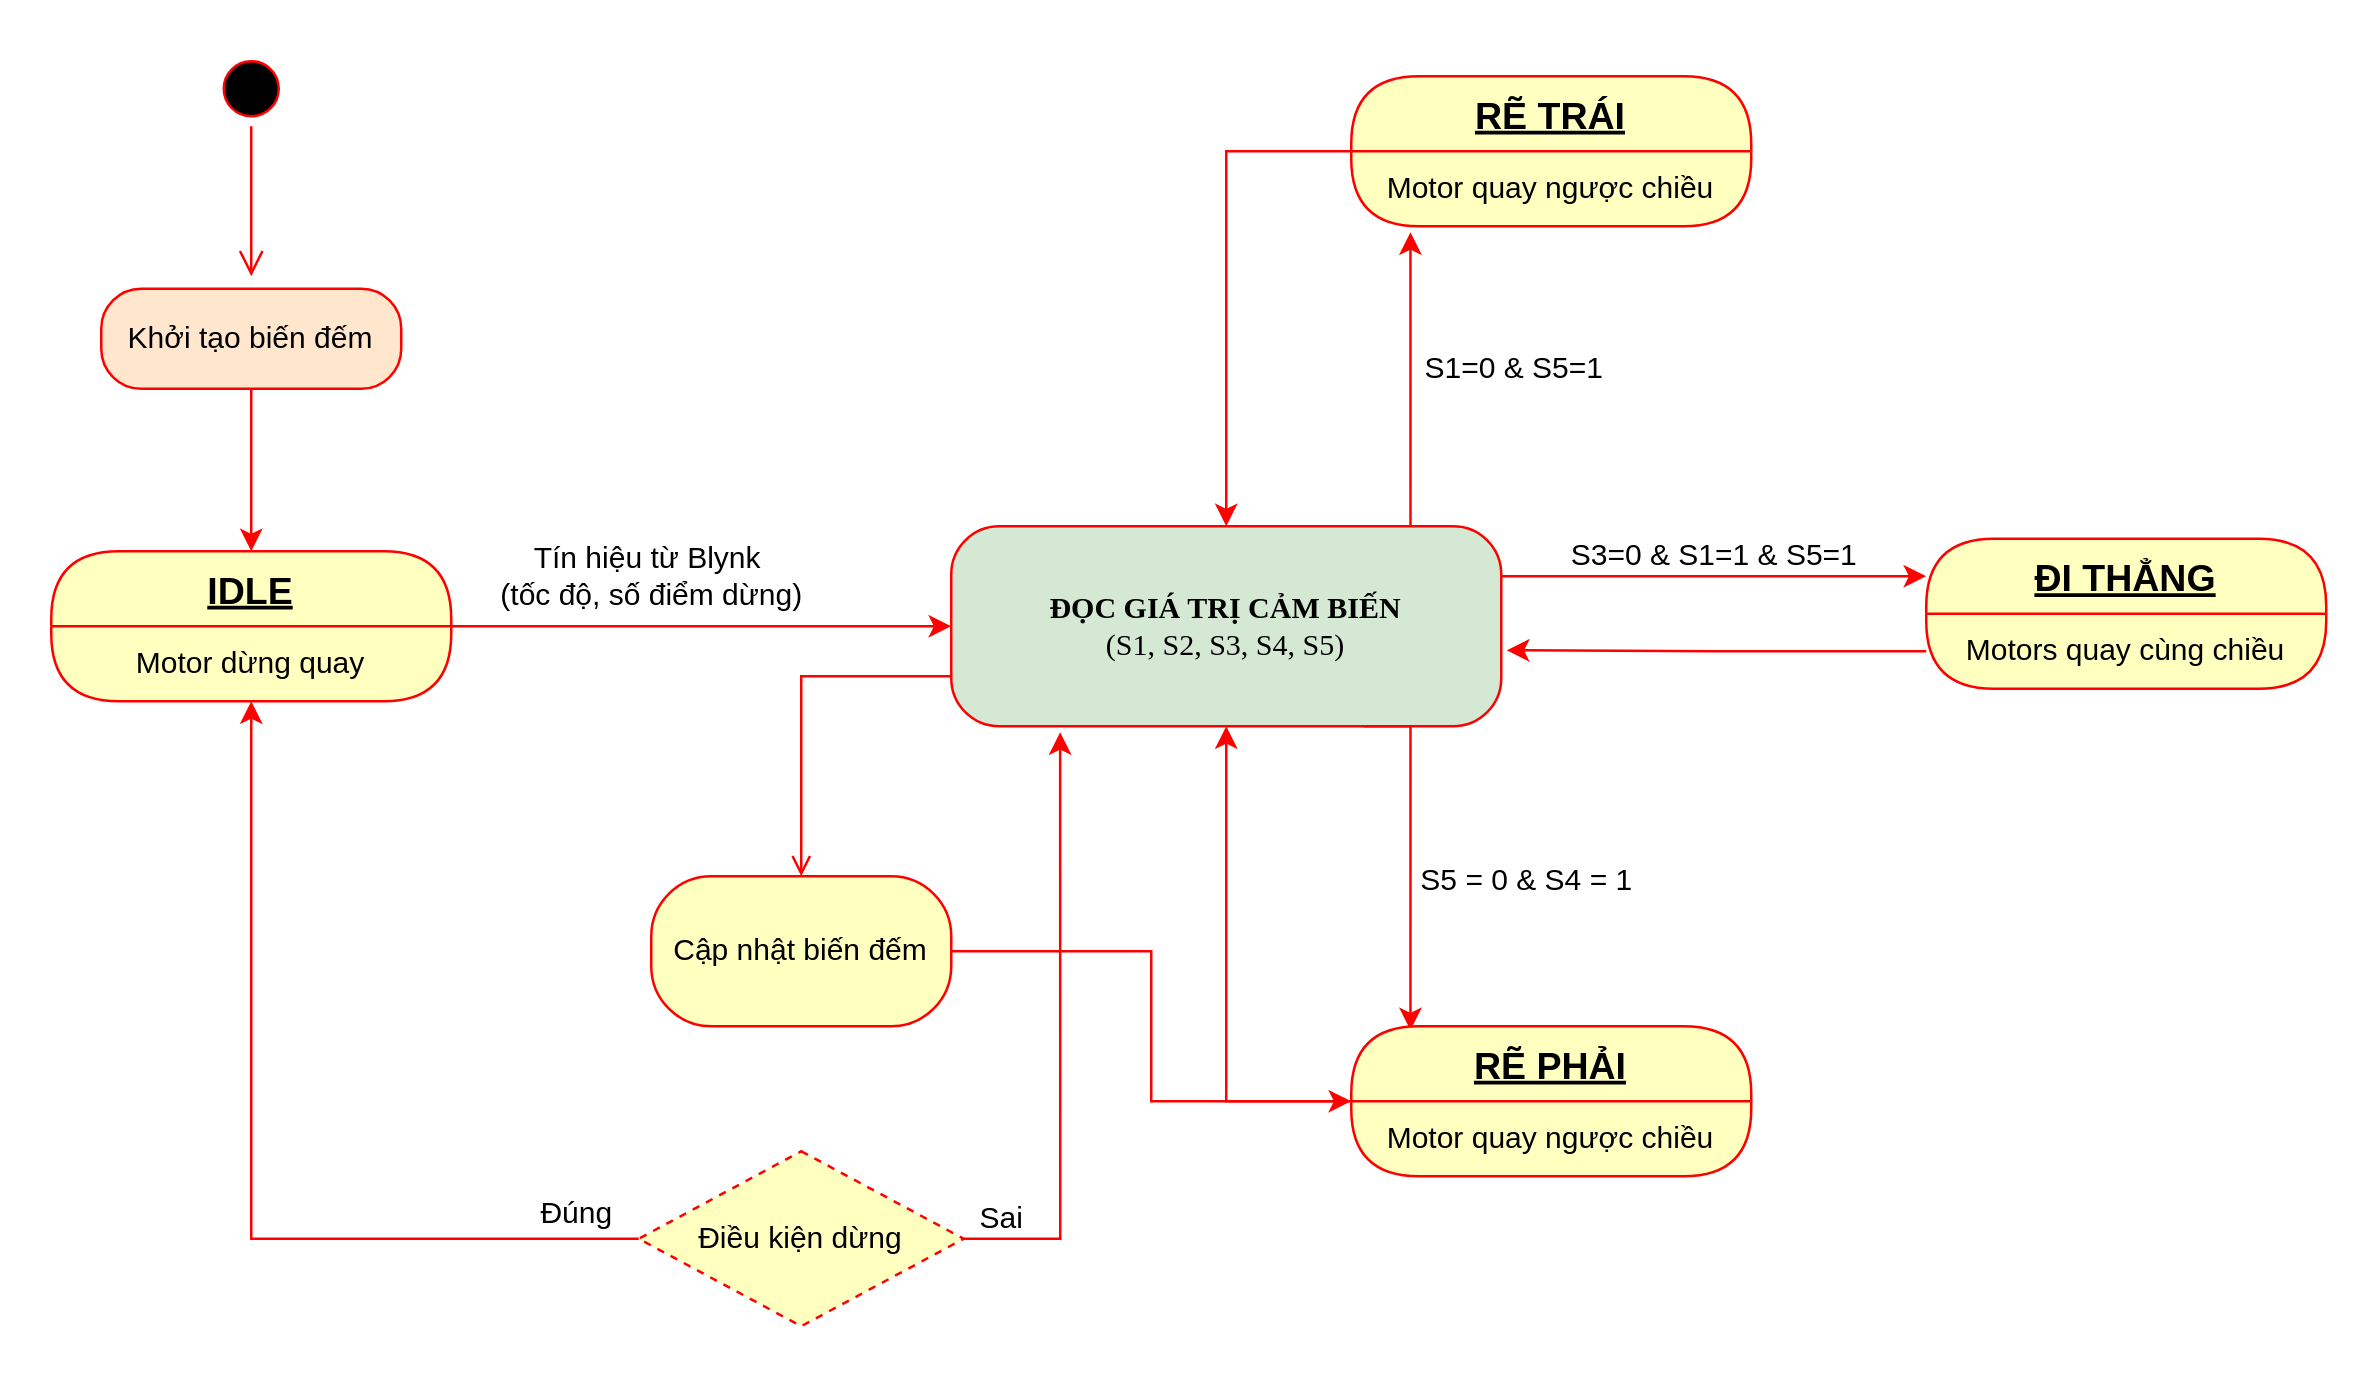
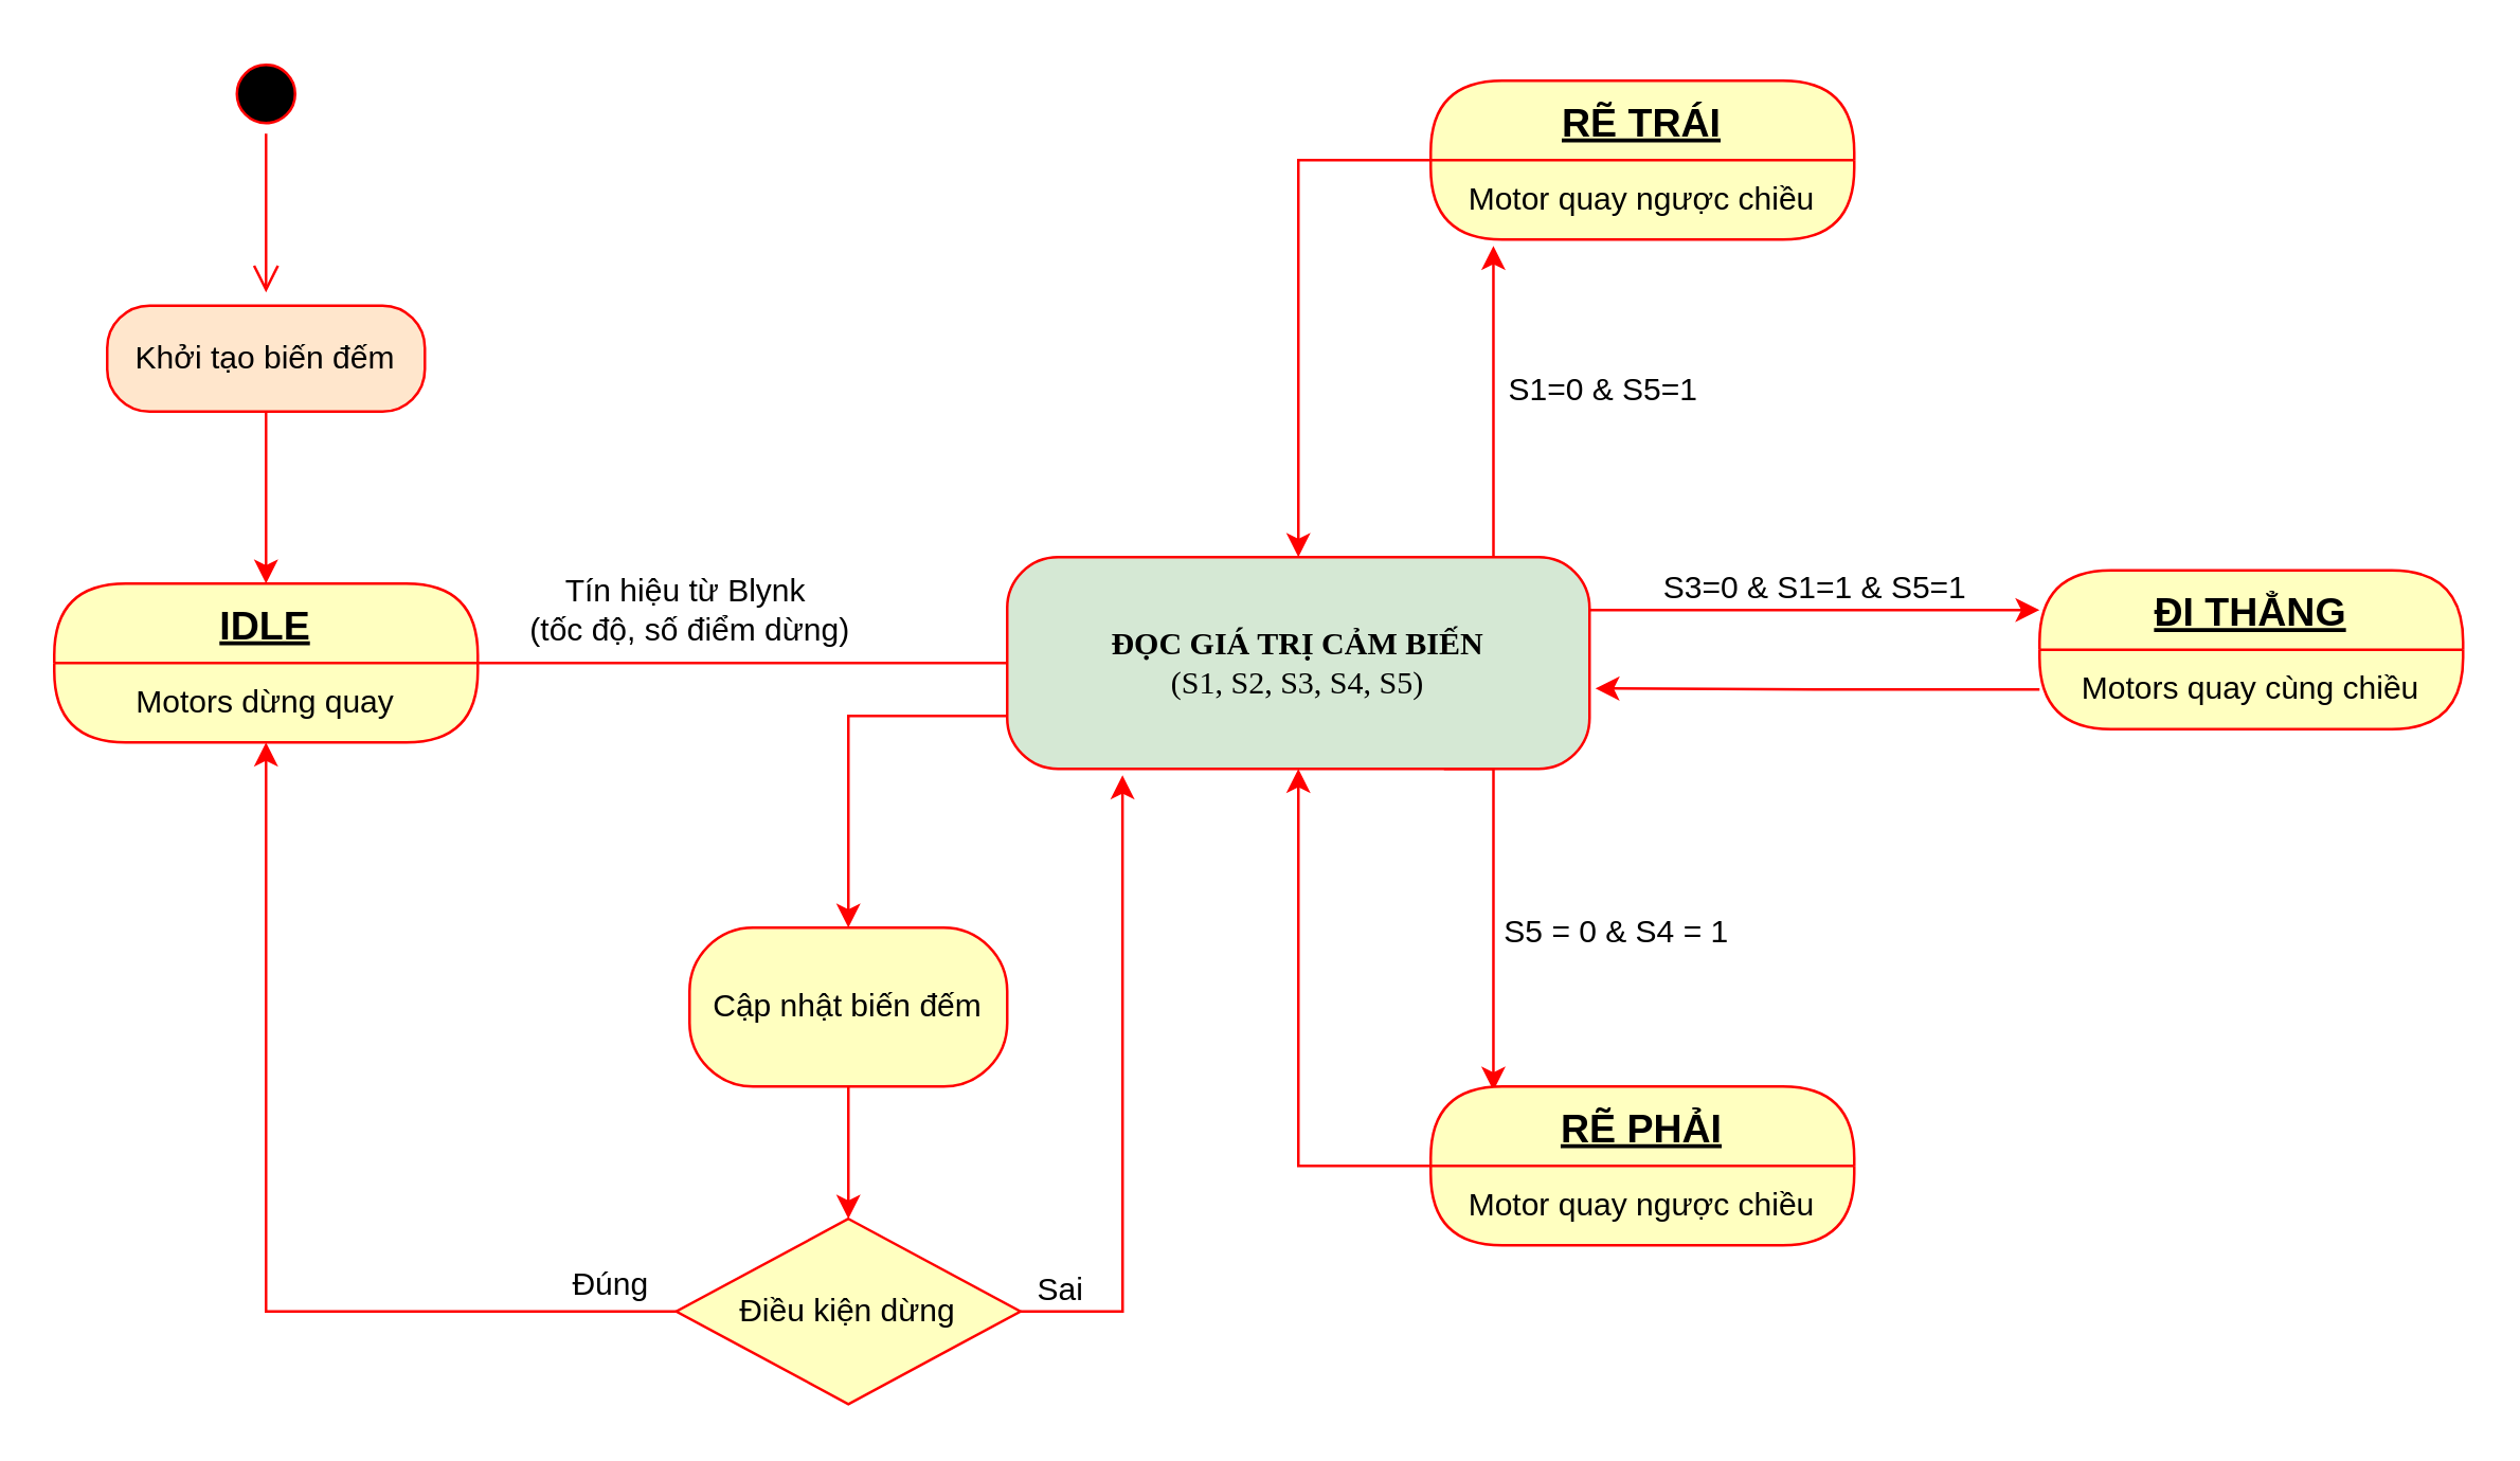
- <mxCell id="7" value="" style="edgeStyle=orthogonalEdgeStyle;rounded=0;orthogonalLoop=1;jettySize=auto;html=1;strokeColor=#FF0000;" edge="1" parent="1" source="8" target="6"><mxGeometry relative="1" as="geometry" /></mxCell>
+ <mxCell id="7" value="" style="edgeStyle=orthogonalEdgeStyle;rounded=0;orthogonalLoop=1;jettySize=auto;html=1;strokeColor=#FF0000;endArrow=none;" edge="1" parent="1" source="8" target="6"><mxGeometry relative="1" as="geometry" /></mxCell>
- <mxCell id="9" value="Motor dừng quay" style="text;html=1;strokeColor=none;fillColor=none;align=center;verticalAlign=middle;spacingLeft=4;spacingRight=4;whiteSpace=wrap;overflow=hidden;rotatable=0;fontColor=#000000;" vertex="1" parent="8"><mxGeometry y="30" width="160" height="30" as="geometry" /></mxCell>
+ <mxCell id="9" value="Motors dừng quay" style="text;html=1;strokeColor=none;fillColor=none;align=center;verticalAlign=middle;spacingLeft=4;spacingRight=4;whiteSpace=wrap;overflow=hidden;rotatable=0;fontColor=#000000;" vertex="1" parent="8"><mxGeometry y="30" width="160" height="30" as="geometry" /></mxCell>
- <mxCell id="2" style="edgeStyle=orthogonalEdgeStyle;rounded=0;orthogonalLoop=1;jettySize=auto;html=1;exitX=0;exitY=0.75;exitDx=0;exitDy=0;entryX=0.5;entryY=0;entryDx=0;entryDy=0;fontSize=15;strokeColor=#FF0000;endArrow=open;" edge="1" parent="1" source="6" target="24"><mxGeometry relative="1" as="geometry" /></mxCell>
+ <mxCell id="2" style="edgeStyle=orthogonalEdgeStyle;rounded=0;orthogonalLoop=1;jettySize=auto;html=1;exitX=0;exitY=0.75;exitDx=0;exitDy=0;entryX=0.5;entryY=0;entryDx=0;entryDy=0;fontSize=15;strokeColor=#FF0000;" edge="1" parent="1" source="6" target="24"><mxGeometry relative="1" as="geometry" /></mxCell>
- <mxCell id="23" value="" style="edgeStyle=orthogonalEdgeStyle;rounded=0;orthogonalLoop=1;jettySize=auto;html=1;strokeColor=#FF0000;" edge="1" parent="1" source="24" target="19"><mxGeometry relative="1" as="geometry" /></mxCell>
+ <mxCell id="23" value="" style="edgeStyle=orthogonalEdgeStyle;rounded=0;orthogonalLoop=1;jettySize=auto;html=1;strokeColor=#FF0000;" edge="1" parent="1" source="24" target="22"><mxGeometry relative="1" as="geometry" /></mxCell>
- <mxCell id="22" value="Điều kiện dừng" style="rhombus;whiteSpace=wrap;html=1;fillColor=#ffffc0;strokeColor=#ff0000;dashed=1;" vertex="1" parent="1"><mxGeometry x="255" y="460" width="130" height="70" as="geometry" /></mxCell>
+ <mxCell id="22" value="Điều kiện dừng" style="rhombus;whiteSpace=wrap;html=1;fillColor=#ffffc0;strokeColor=#ff0000;" vertex="1" parent="1"><mxGeometry x="255" y="460" width="130" height="70" as="geometry" /></mxCell>
